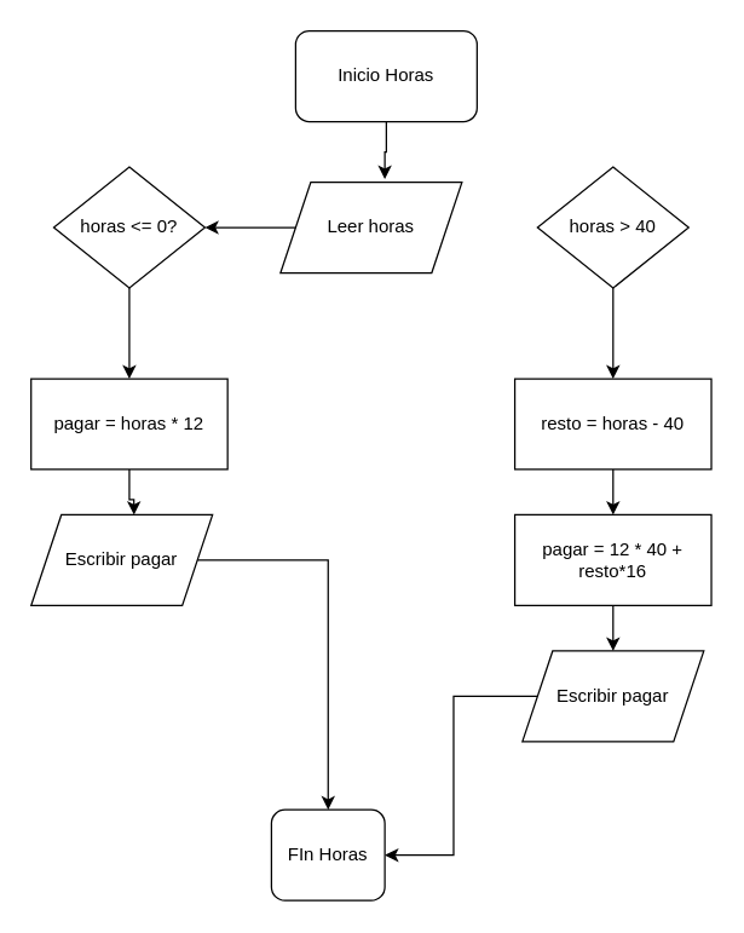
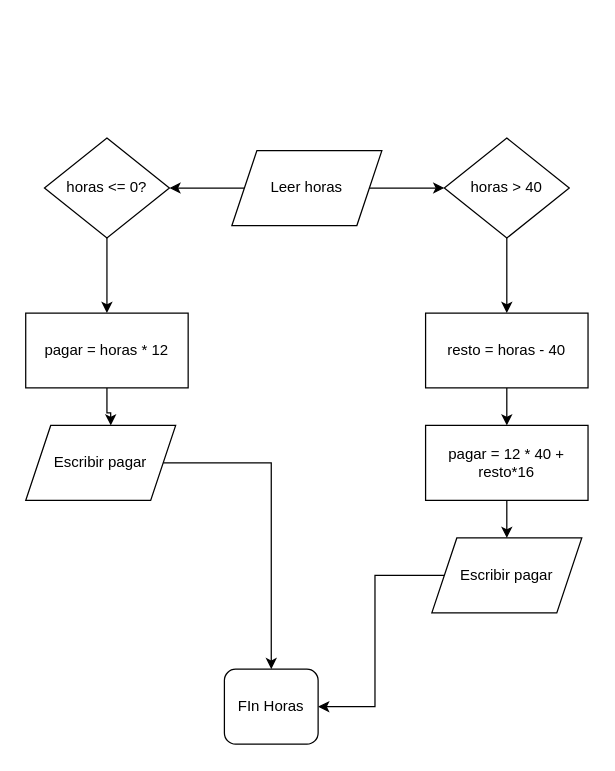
- <mxCell id="3" value="Inicio Horas" style="rounded=1;whiteSpace=wrap;html=1;" vertex="1" parent="1"><mxGeometry x="195" y="20" width="120" height="60" as="geometry" /></mxCell>
- <mxCell id="2" style="edgeStyle=orthogonalEdgeStyle;rounded=0;orthogonalLoop=1;jettySize=auto;html=1;entryX=0.575;entryY=-0.033;entryDx=0;entryDy=0;entryPerimeter=0;" edge="1" parent="1" source="3" target="6"><mxGeometry relative="1" as="geometry" /></mxCell>
+ <mxCell id="5" style="edgeStyle=orthogonalEdgeStyle;rounded=0;orthogonalLoop=1;jettySize=auto;html=1;entryX=0;entryY=0.5;entryDx=0;entryDy=0;" edge="1" parent="1" source="6" target="10"><mxGeometry relative="1" as="geometry" /></mxCell>
